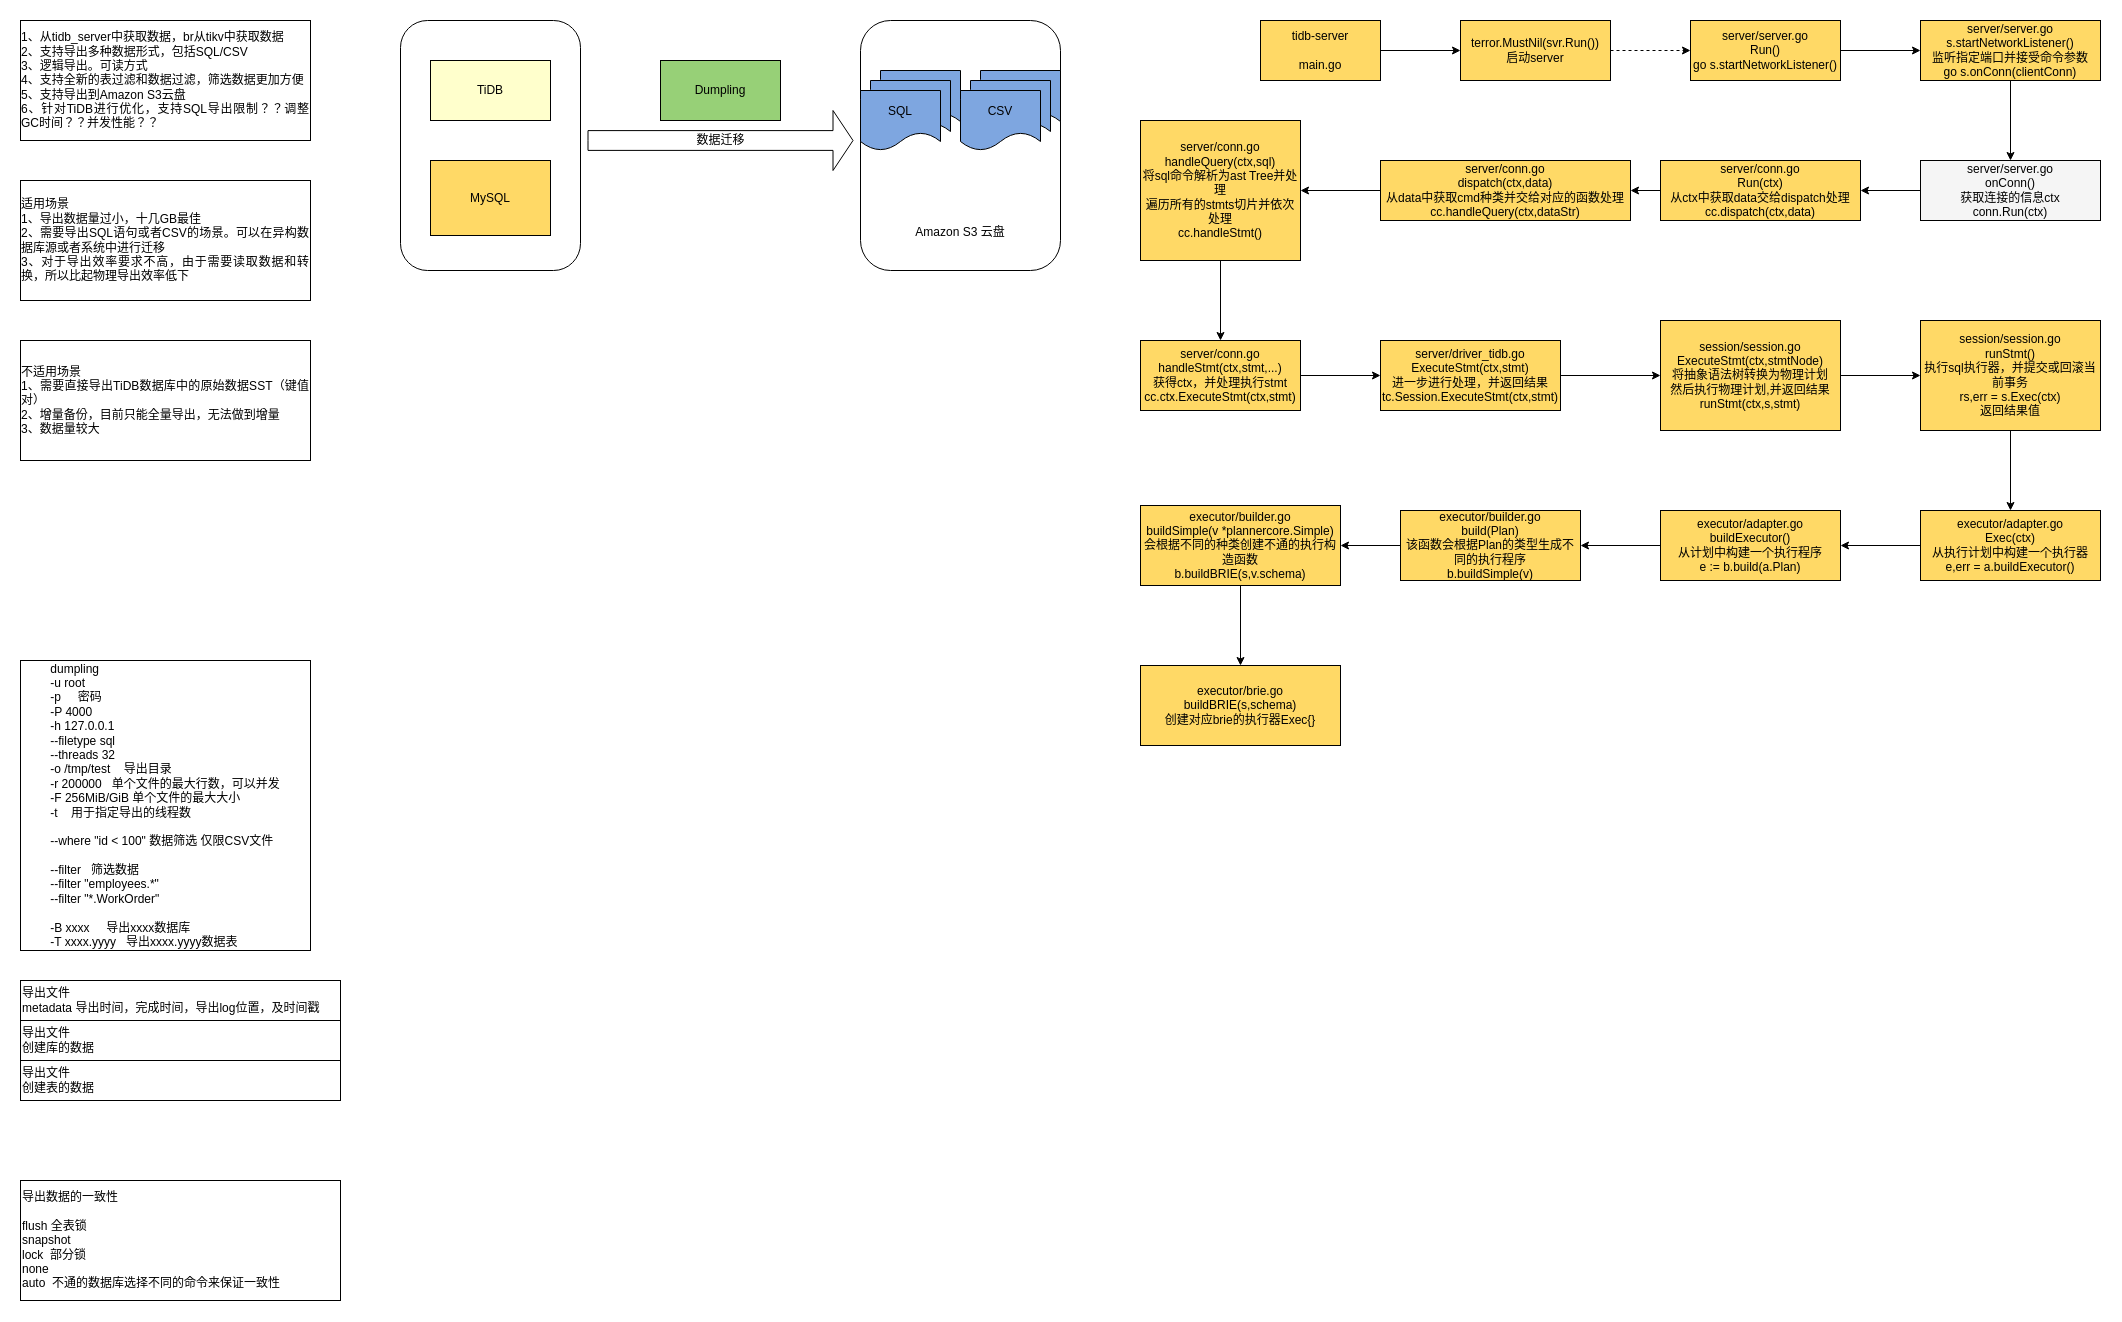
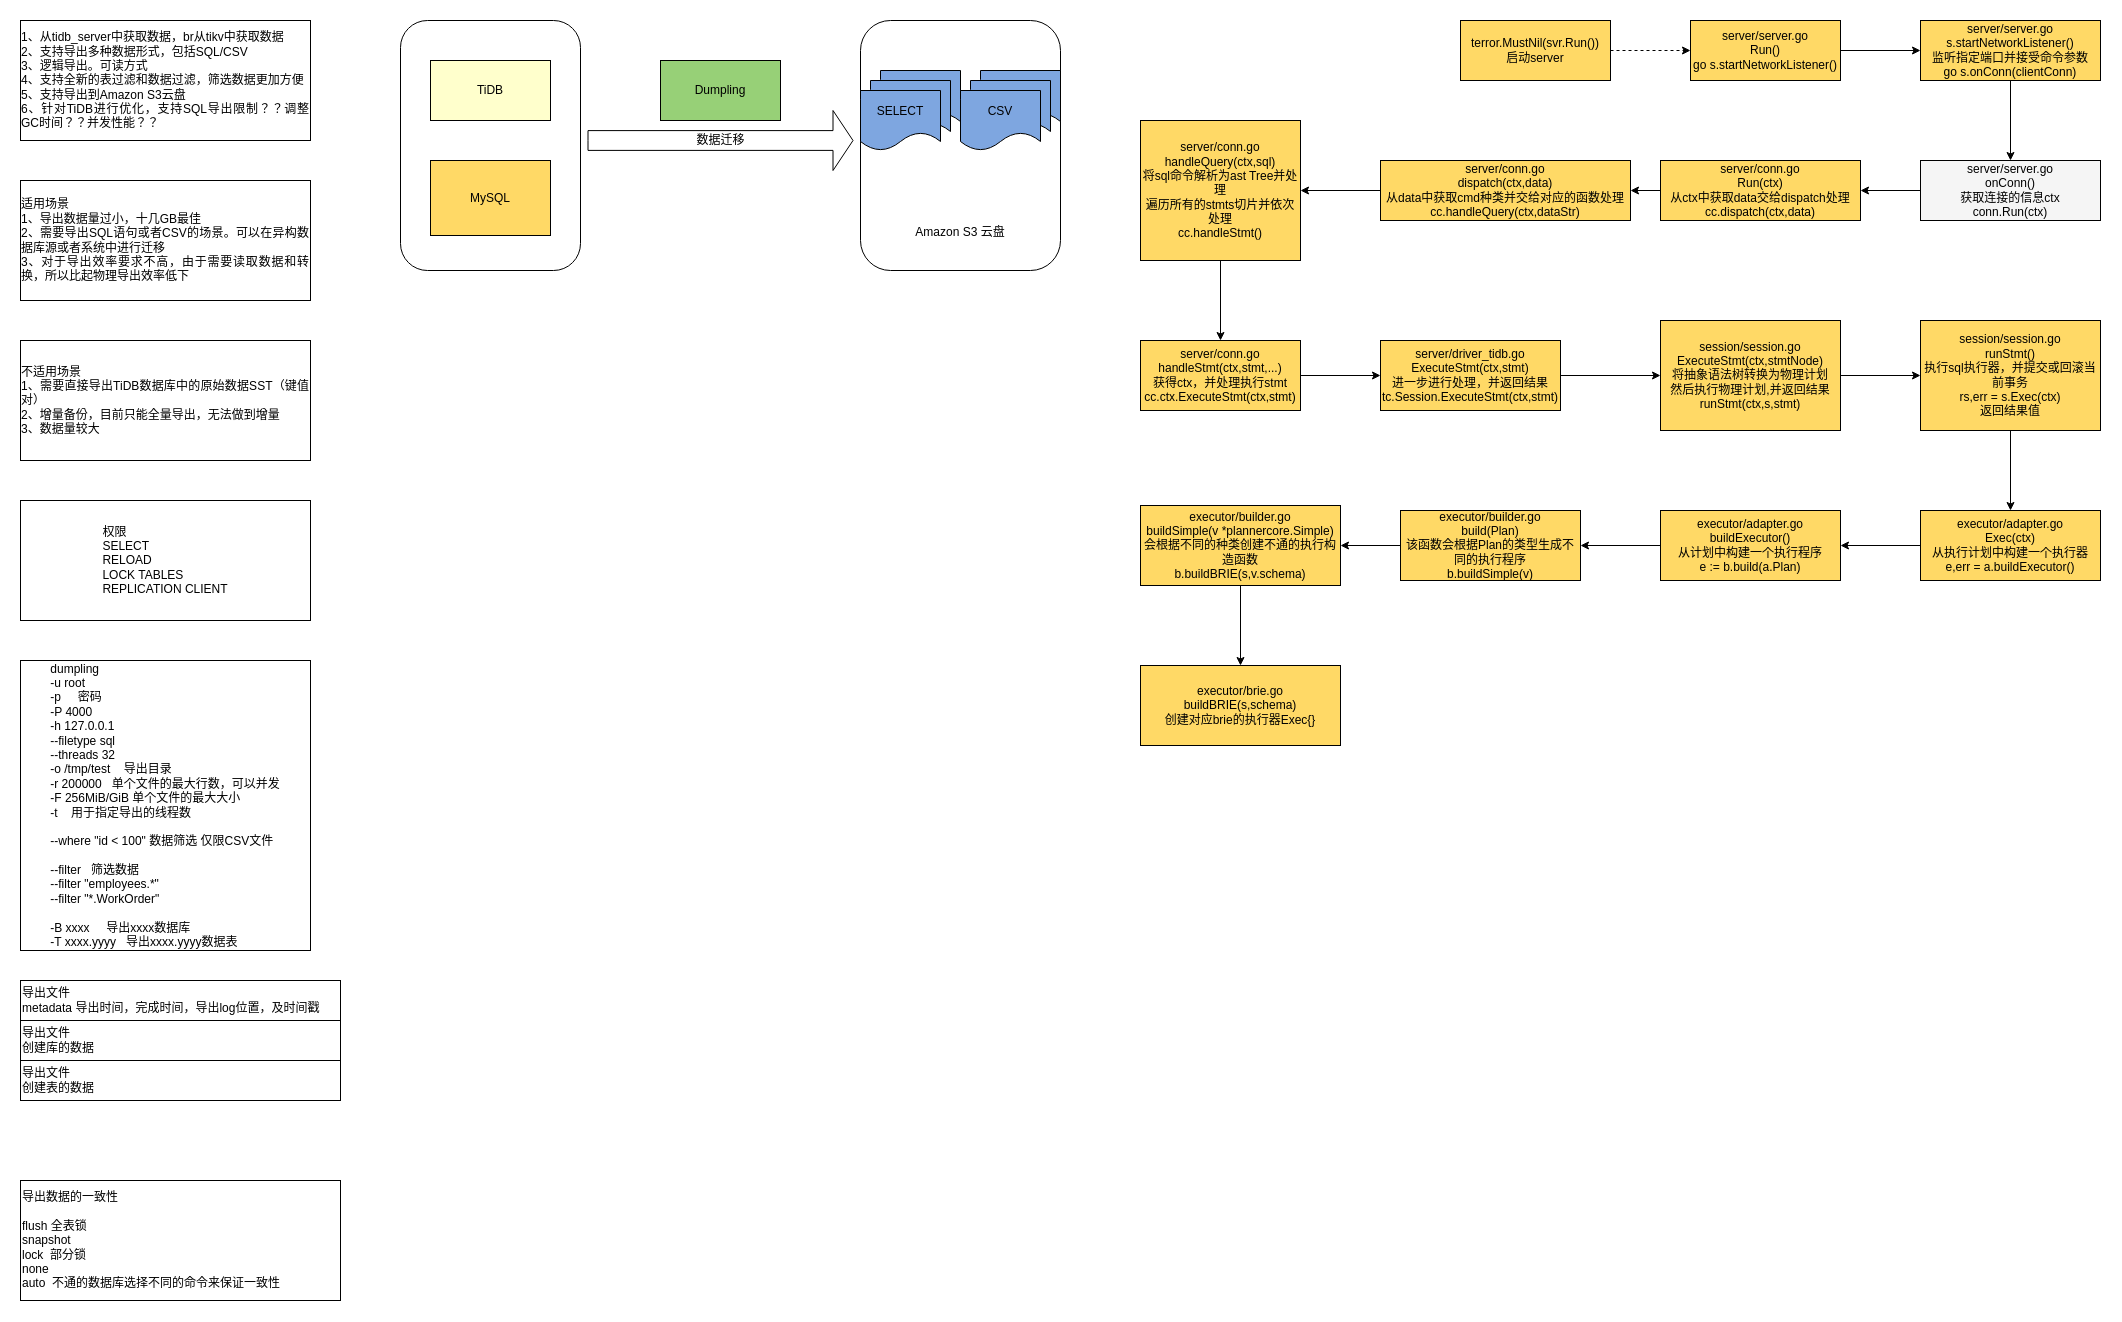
- <mxCell id="24" value="tidb-server&lt;br&gt;&lt;br&gt;main.go" style="rounded=0;whiteSpace=wrap;html=1;fillColor=#FFD966;" vertex="1" parent="1"><mxGeometry x="1260" y="20" width="120" height="60" as="geometry" /></mxCell>
- <mxCell id="23" value="" style="edgeStyle=orthogonalEdgeStyle;rounded=0;orthogonalLoop=1;jettySize=auto;html=1;" edge="1" parent="1" source="24" target="26"><mxGeometry relative="1" as="geometry" /></mxCell>
- <mxCell id="19" value="SQL" style="shape=document;whiteSpace=wrap;html=1;boundedLbl=1;fillColor=#7EA6E0;" vertex="1" parent="1"><mxGeometry x="860" y="90" width="80" height="60" as="geometry" /></mxCell>
+ <mxCell id="19" value="SELECT" style="shape=document;whiteSpace=wrap;html=1;boundedLbl=1;fillColor=#7EA6E0;" vertex="1" parent="1"><mxGeometry x="860" y="90" width="80" height="60" as="geometry" /></mxCell>
+ <mxCell id="6" value="&lt;div style=&quot;text-align: justify&quot;&gt;权限&lt;/div&gt;&lt;div style=&quot;text-align: justify&quot;&gt;SELECT&lt;/div&gt;&lt;div style=&quot;text-align: justify&quot;&gt;RELOAD&lt;/div&gt;&lt;div style=&quot;text-align: justify&quot;&gt;LOCK TABLES&lt;/div&gt;&lt;div style=&quot;text-align: justify&quot;&gt;REPLICATION CLIENT&lt;/div&gt;" style="rounded=0;whiteSpace=wrap;html=1;" vertex="1" parent="1"><mxGeometry x="20" y="500" width="290" height="120" as="geometry" /></mxCell>
